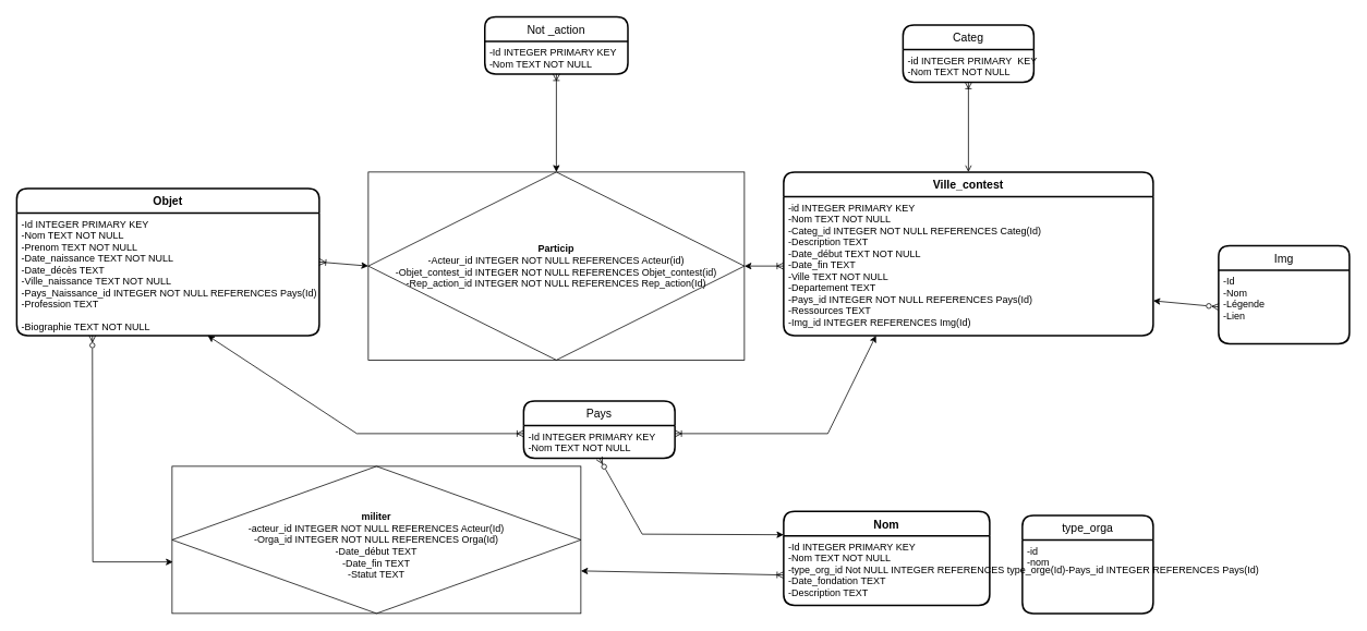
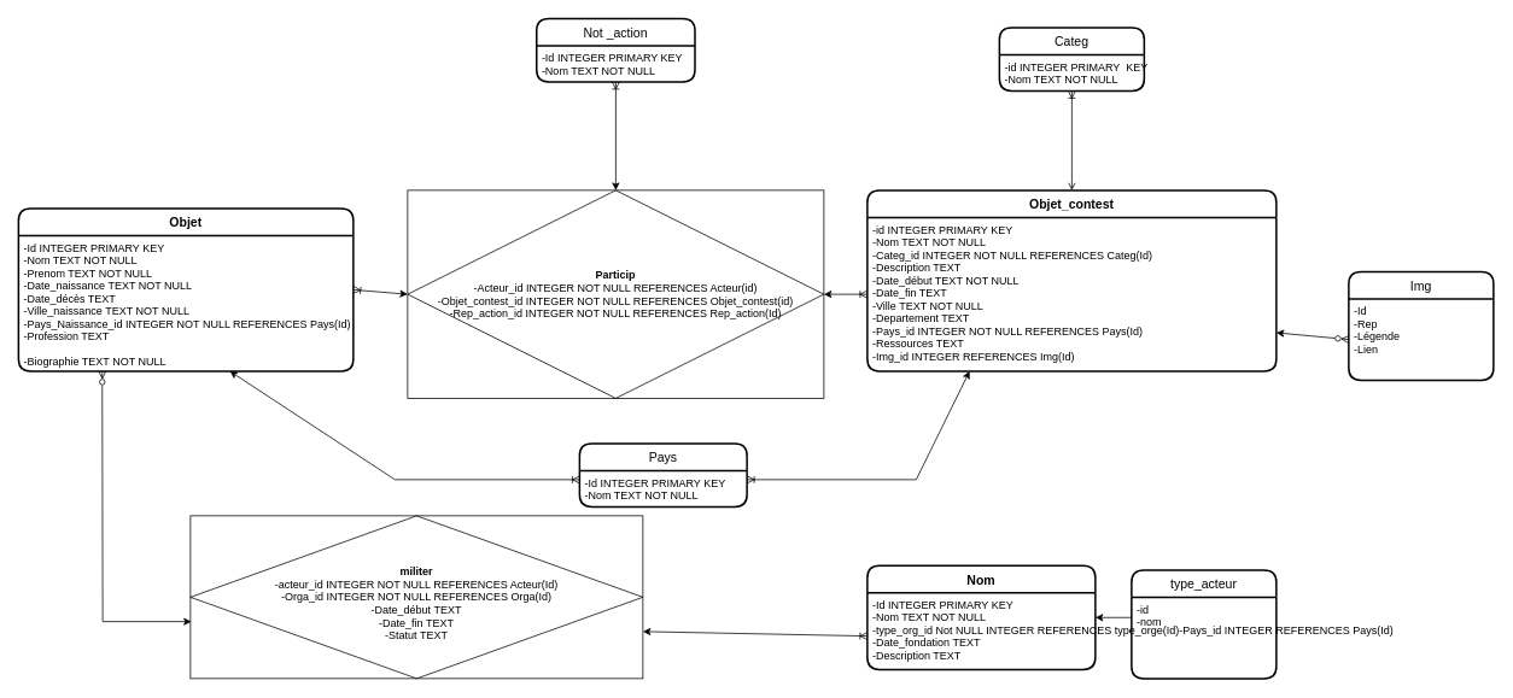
- <mxCell id="6" value="Ville_contest" style="swimlane;childLayout=stackLayout;horizontal=1;startSize=30;horizontalStack=0;rounded=1;fontSize=14;fontStyle=1;strokeWidth=2;resizeParent=0;resizeLast=1;shadow=0;dashed=0;align=center;" parent="1" vertex="1"><mxGeometry x="958" y="210" width="452" height="200" as="geometry" /></mxCell>
+ <mxCell id="6" value="Objet_contest" style="swimlane;childLayout=stackLayout;horizontal=1;startSize=30;horizontalStack=0;rounded=1;fontSize=14;fontStyle=1;strokeWidth=2;resizeParent=0;resizeLast=1;shadow=0;dashed=0;align=center;" parent="1" vertex="1"><mxGeometry x="958" y="210" width="452" height="200" as="geometry" /></mxCell>
- <mxCell id="24" value="-Id&#10;-Nom&#10;-Légende&#10;-Lien&#10;" style="align=left;strokeColor=none;fillColor=none;spacingLeft=4;fontSize=12;verticalAlign=top;resizable=0;rotatable=0;part=1;" parent="23" vertex="1"><mxGeometry y="30" width="160" height="90" as="geometry" /></mxCell>
+ <mxCell id="24" value="-Id&#10;-Rep&#10;-Légende&#10;-Lien&#10;" style="align=left;strokeColor=none;fillColor=none;spacingLeft=4;fontSize=12;verticalAlign=top;resizable=0;rotatable=0;part=1;" parent="23" vertex="1"><mxGeometry y="30" width="160" height="90" as="geometry" /></mxCell>
- <mxCell id="28" value="type_orga" style="swimlane;childLayout=stackLayout;horizontal=1;startSize=30;horizontalStack=0;rounded=1;fontSize=14;fontStyle=0;strokeWidth=2;resizeParent=0;resizeLast=1;shadow=0;dashed=0;align=center;" vertex="1" parent="1"><mxGeometry x="1250" y="630" width="160" height="120" as="geometry" /></mxCell>
+ <mxCell id="28" value="type_acteur" style="swimlane;childLayout=stackLayout;horizontal=1;startSize=30;horizontalStack=0;rounded=1;fontSize=14;fontStyle=0;strokeWidth=2;resizeParent=0;resizeLast=1;shadow=0;dashed=0;align=center;" vertex="1" parent="1"><mxGeometry x="1250" y="630" width="160" height="120" as="geometry" /></mxCell>
- <mxCell id="20" value="" style="endArrow=classic;html=1;rounded=0;entryX=0;entryY=0.25;entryDx=0;entryDy=0;exitX=0.5;exitY=1;exitDx=0;exitDy=0;startArrow=ERzeroToMany;startFill=0;" parent="1" source="16" target="4" edge="1"><mxGeometry width="50" height="50" relative="1" as="geometry"><mxPoint x="640" y="460" as="sourcePoint" /><mxPoint x="690" y="410" as="targetPoint" /><Array as="points"><mxPoint x="785" y="653" /></Array></mxGeometry></mxCell>
+ <mxCell id="30" value="" style="endArrow=classic;html=1;rounded=0;exitX=0;exitY=0.25;exitDx=0;exitDy=0;entryX=1;entryY=0.5;entryDx=0;entryDy=0;" edge="1" parent="1" source="29" target="4"><mxGeometry width="50" height="50" relative="1" as="geometry"><mxPoint x="1160" y="460" as="sourcePoint" /><mxPoint x="1210" y="410" as="targetPoint" /></mxGeometry></mxCell>
